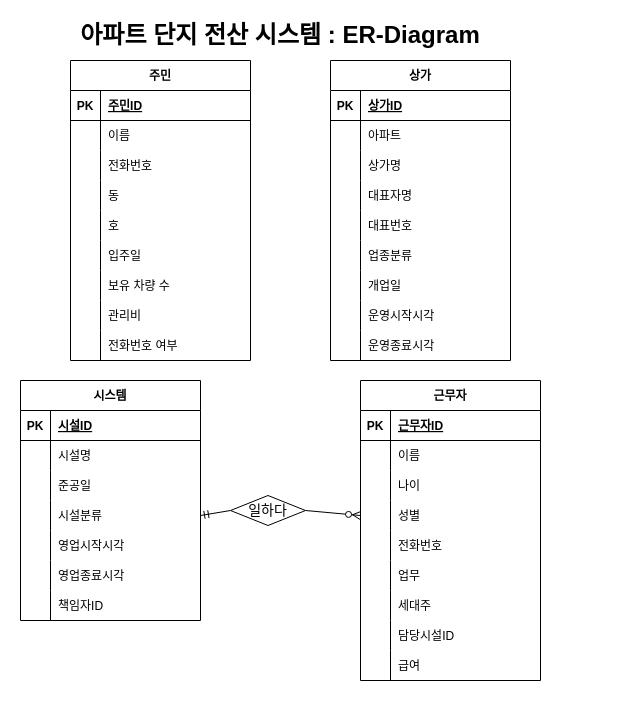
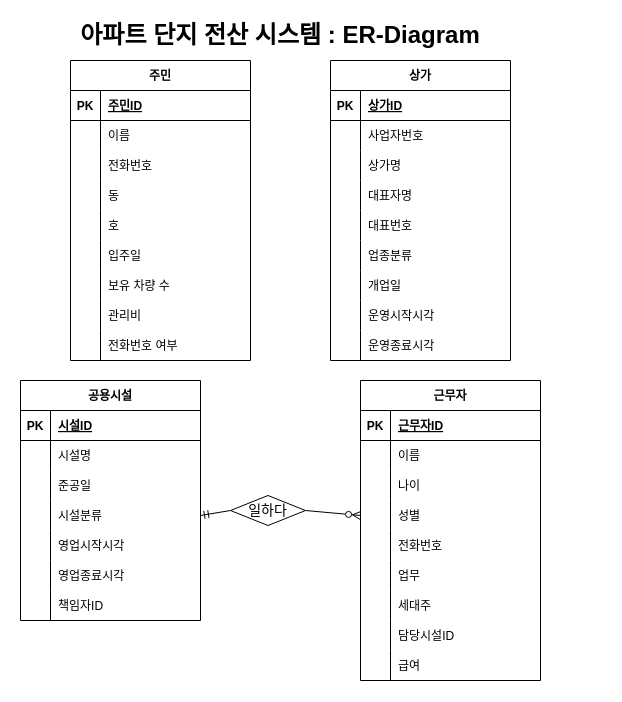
- <mxCell id="94" value="아파트" style="shape=partialRectangle;connectable=0;fillColor=none;top=0;left=0;bottom=0;right=0;align=left;spacingLeft=6;overflow=hidden;" parent="92" vertex="1"><mxGeometry x="30" width="150" height="30" as="geometry"><mxRectangle width="150" height="30" as="alternateBounds" /></mxGeometry></mxCell>
+ <mxCell id="94" value="사업자번호" style="shape=partialRectangle;connectable=0;fillColor=none;top=0;left=0;bottom=0;right=0;align=left;spacingLeft=6;overflow=hidden;" parent="92" vertex="1"><mxGeometry x="30" width="150" height="30" as="geometry"><mxRectangle width="150" height="30" as="alternateBounds" /></mxGeometry></mxCell>
- <mxCell id="30" value="시스템" style="shape=table;startSize=30;container=1;collapsible=1;childLayout=tableLayout;fixedRows=1;rowLines=0;fontStyle=1;align=center;resizeLast=1;" parent="1" vertex="1"><mxGeometry x="20" y="380" width="180" height="240" as="geometry" /></mxCell>
+ <mxCell id="30" value="공용시설" style="shape=table;startSize=30;container=1;collapsible=1;childLayout=tableLayout;fixedRows=1;rowLines=0;fontStyle=1;align=center;resizeLast=1;" parent="1" vertex="1"><mxGeometry x="20" y="380" width="180" height="240" as="geometry" /></mxCell>
